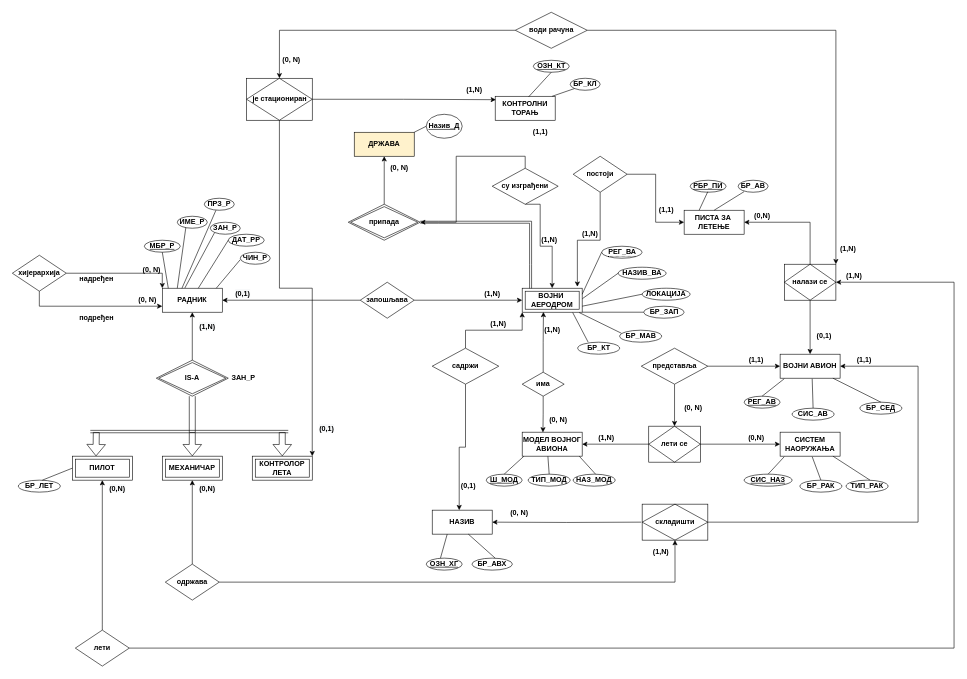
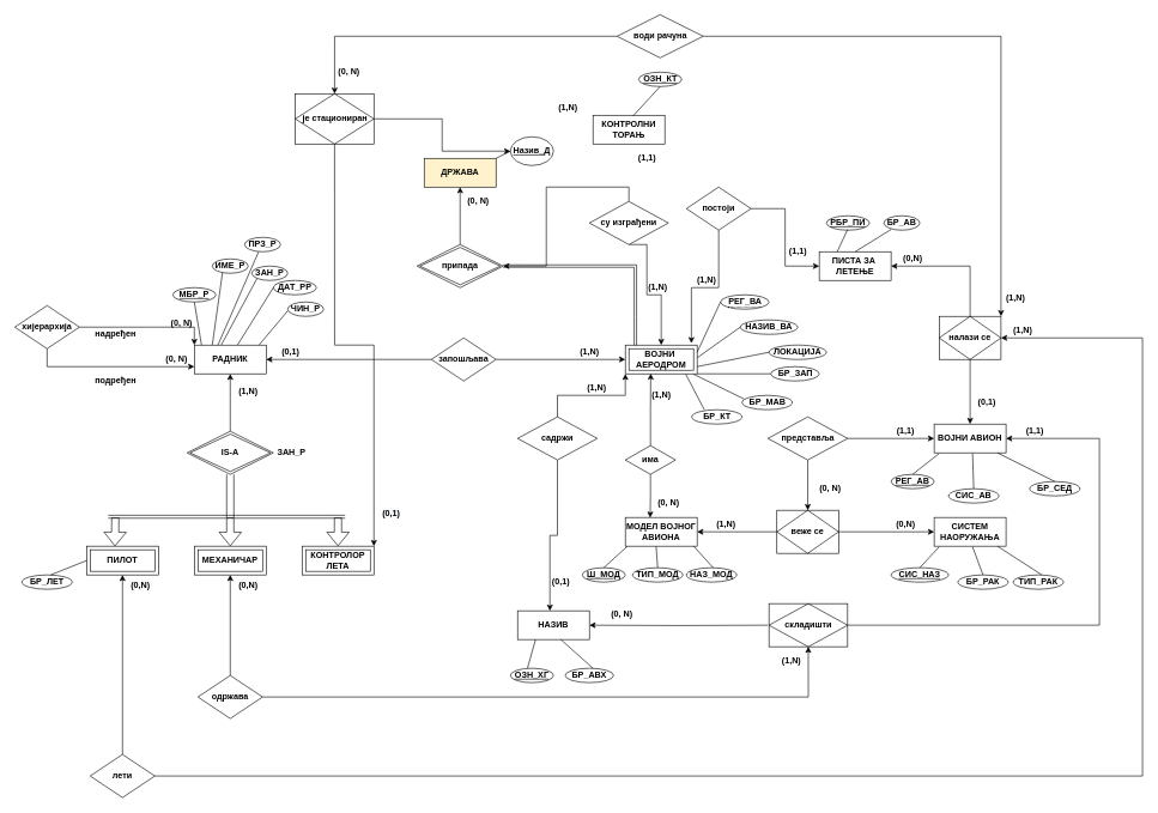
- <mxCell id="124" value="&lt;b&gt;БР_КЛ&lt;/b&gt;" style="ellipse;whiteSpace=wrap;html=1;align=center;" parent="1" vertex="1"><mxGeometry x="950" y="130" width="50" height="20" as="geometry" /></mxCell>
- <mxCell id="125" value="" style="endArrow=none;html=1;rounded=0;entryX=0.95;entryY=0;entryDx=0;entryDy=0;entryPerimeter=0;exitX=0;exitY=1;exitDx=0;exitDy=0;" parent="1" source="124" target="51" edge="1"><mxGeometry relative="1" as="geometry"><mxPoint x="960" y="120" as="sourcePoint" /><mxPoint x="994.84" y="180.02" as="targetPoint" /></mxGeometry></mxCell>
- <mxCell id="56" style="edgeStyle=orthogonalEdgeStyle;rounded=0;orthogonalLoop=1;jettySize=auto;html=1;exitX=1;exitY=0.5;exitDx=0;exitDy=0;entryX=0.011;entryY=0.143;entryDx=0;entryDy=0;entryPerimeter=0;" parent="1" source="57" target="51" edge="1"><mxGeometry relative="1" as="geometry" /></mxCell>
+ <mxCell id="56" style="edgeStyle=orthogonalEdgeStyle;rounded=0;orthogonalLoop=1;jettySize=auto;html=1;exitX=1;exitY=0.5;exitDx=0;exitDy=0;" parent="1" source="57" target="103" edge="1"><mxGeometry relative="1" as="geometry" /></mxCell>
- <mxCell id="2" value="&lt;b&gt;лети се&lt;/b&gt;" style="shape=associativeEntity;whiteSpace=wrap;html=1;align=center;" parent="1" vertex="1"><mxGeometry x="1081" y="710" width="86" height="60" as="geometry" /></mxCell>
+ <mxCell id="2" value="&lt;b&gt;веже се&lt;/b&gt;" style="shape=associativeEntity;whiteSpace=wrap;html=1;align=center;" parent="1" vertex="1"><mxGeometry x="1081" y="710" width="86" height="60" as="geometry" /></mxCell>
